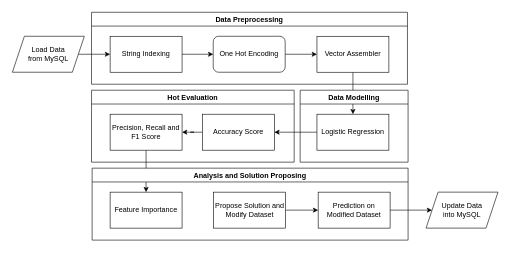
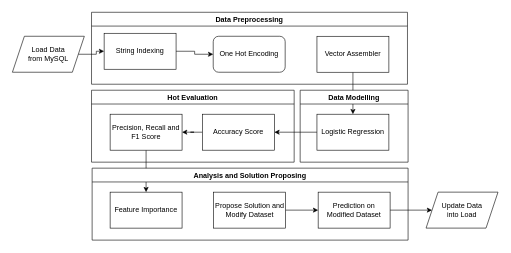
- <mxCell id="6" value="String Indexing" style="rounded=0;whiteSpace=wrap;html=1;" vertex="1" parent="1"><mxGeometry x="183" y="60" width="120" height="60" as="geometry" /></mxCell>
+ <mxCell id="6" value="String Indexing" style="rounded=0;whiteSpace=wrap;html=1;" vertex="1" parent="1"><mxGeometry x="173" y="55" width="120" height="60" as="geometry" /></mxCell>
- <mxCell id="7" style="edgeStyle=orthogonalEdgeStyle;rounded=0;orthogonalLoop=1;jettySize=auto;html=1;" edge="1" parent="1" source="8" target="10"><mxGeometry relative="1" as="geometry" /></mxCell>
- <mxCell id="4" value="Update Data&lt;br&gt;into MySQL" style="shape=parallelogram;perimeter=parallelogramPerimeter;whiteSpace=wrap;html=1;fixedSize=1;" vertex="1" parent="1"><mxGeometry x="710" y="320" width="120" height="60" as="geometry" /></mxCell>
+ <mxCell id="4" value="Update Data&lt;br&gt;into Load" style="shape=parallelogram;perimeter=parallelogramPerimeter;whiteSpace=wrap;html=1;fixedSize=1;" vertex="1" parent="1"><mxGeometry x="710" y="320" width="120" height="60" as="geometry" /></mxCell>
